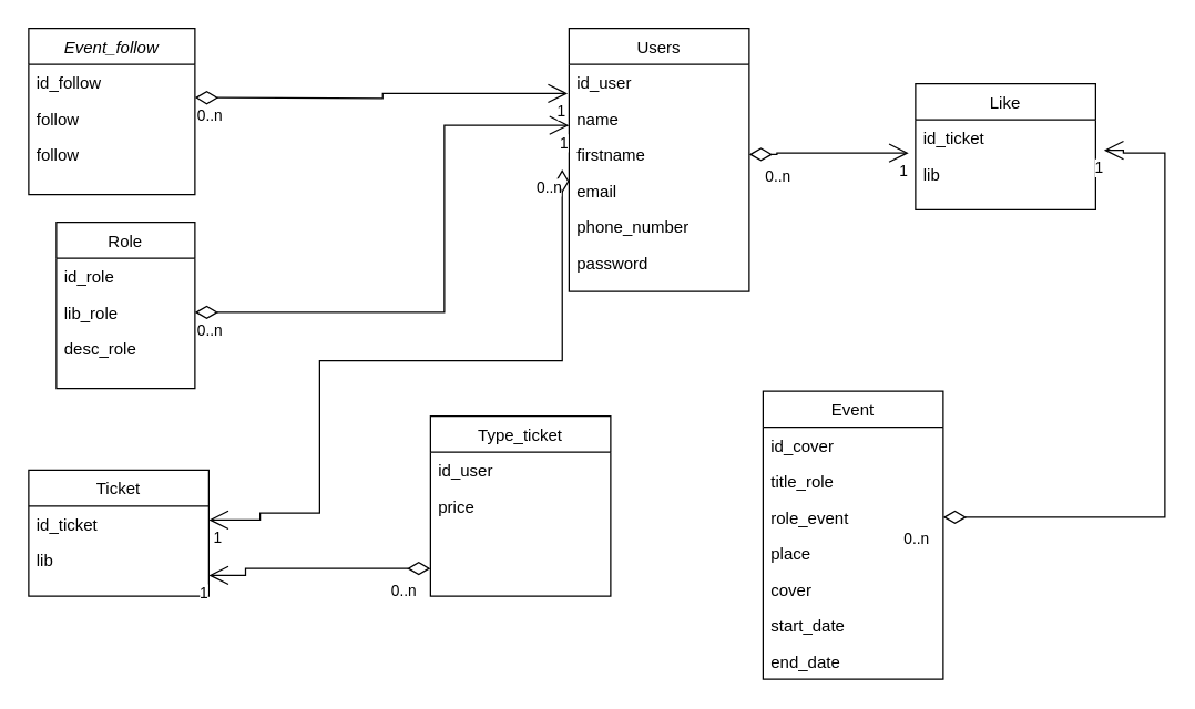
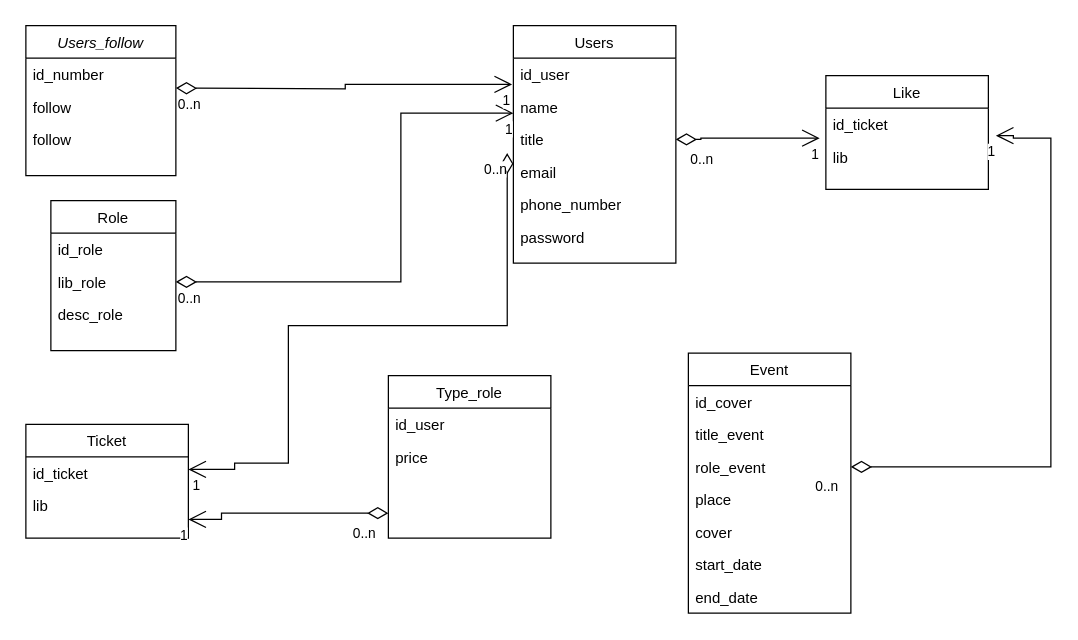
- <mxCell id="2" value="Event_follow" style="swimlane;fontStyle=2;align=center;verticalAlign=top;childLayout=stackLayout;horizontal=1;startSize=26;horizontalStack=0;resizeParent=1;resizeLast=0;collapsible=1;marginBottom=0;rounded=0;shadow=0;strokeWidth=1;" parent="1" vertex="1"><mxGeometry x="20" y="20" width="120" height="120" as="geometry"><mxRectangle x="230" y="140" width="160" height="26" as="alternateBounds" /></mxGeometry></mxCell>
+ <mxCell id="2" value="Users_follow" style="swimlane;fontStyle=2;align=center;verticalAlign=top;childLayout=stackLayout;horizontal=1;startSize=26;horizontalStack=0;resizeParent=1;resizeLast=0;collapsible=1;marginBottom=0;rounded=0;shadow=0;strokeWidth=1;" parent="1" vertex="1"><mxGeometry x="20" y="20" width="120" height="120" as="geometry"><mxRectangle x="230" y="140" width="160" height="26" as="alternateBounds" /></mxGeometry></mxCell>
- <mxCell id="3" value="id_follow" style="text;align=left;verticalAlign=top;spacingLeft=4;spacingRight=4;overflow=hidden;rotatable=0;points=[[0,0.5],[1,0.5]];portConstraint=eastwest;" parent="2" vertex="1"><mxGeometry y="26" width="120" height="26" as="geometry" /></mxCell>
+ <mxCell id="3" value="id_number" style="text;align=left;verticalAlign=top;spacingLeft=4;spacingRight=4;overflow=hidden;rotatable=0;points=[[0,0.5],[1,0.5]];portConstraint=eastwest;" parent="2" vertex="1"><mxGeometry y="26" width="120" height="26" as="geometry" /></mxCell>
- <mxCell id="13" value="firstname" style="text;align=left;verticalAlign=top;spacingLeft=4;spacingRight=4;overflow=hidden;rotatable=0;points=[[0,0.5],[1,0.5]];portConstraint=eastwest;rounded=0;shadow=0;html=0;" parent="10" vertex="1"><mxGeometry y="78" width="130" height="26" as="geometry" /></mxCell>
+ <mxCell id="13" value="title" style="text;align=left;verticalAlign=top;spacingLeft=4;spacingRight=4;overflow=hidden;rotatable=0;points=[[0,0.5],[1,0.5]];portConstraint=eastwest;rounded=0;shadow=0;html=0;" parent="10" vertex="1"><mxGeometry y="78" width="130" height="26" as="geometry" /></mxCell>
- <mxCell id="31" value="Type_ticket" style="swimlane;fontStyle=0;align=center;verticalAlign=top;childLayout=stackLayout;horizontal=1;startSize=26;horizontalStack=0;resizeParent=1;resizeLast=0;collapsible=1;marginBottom=0;rounded=0;shadow=0;strokeWidth=1;" vertex="1" parent="1"><mxGeometry x="310" y="300" width="130" height="130" as="geometry"><mxRectangle x="550" y="140" width="160" height="26" as="alternateBounds" /></mxGeometry></mxCell>
+ <mxCell id="31" value="Type_role" style="swimlane;fontStyle=0;align=center;verticalAlign=top;childLayout=stackLayout;horizontal=1;startSize=26;horizontalStack=0;resizeParent=1;resizeLast=0;collapsible=1;marginBottom=0;rounded=0;shadow=0;strokeWidth=1;" vertex="1" parent="1"><mxGeometry x="310" y="300" width="130" height="130" as="geometry"><mxRectangle x="550" y="140" width="160" height="26" as="alternateBounds" /></mxGeometry></mxCell>
- <mxCell id="25" value="title_role" style="text;align=left;verticalAlign=top;spacingLeft=4;spacingRight=4;overflow=hidden;rotatable=0;points=[[0,0.5],[1,0.5]];portConstraint=eastwest;rounded=0;shadow=0;html=0;" vertex="1" parent="23"><mxGeometry y="52" width="130" height="26" as="geometry" /></mxCell>
+ <mxCell id="25" value="title_event" style="text;align=left;verticalAlign=top;spacingLeft=4;spacingRight=4;overflow=hidden;rotatable=0;points=[[0,0.5],[1,0.5]];portConstraint=eastwest;rounded=0;shadow=0;html=0;" vertex="1" parent="23"><mxGeometry y="52" width="130" height="26" as="geometry" /></mxCell>
